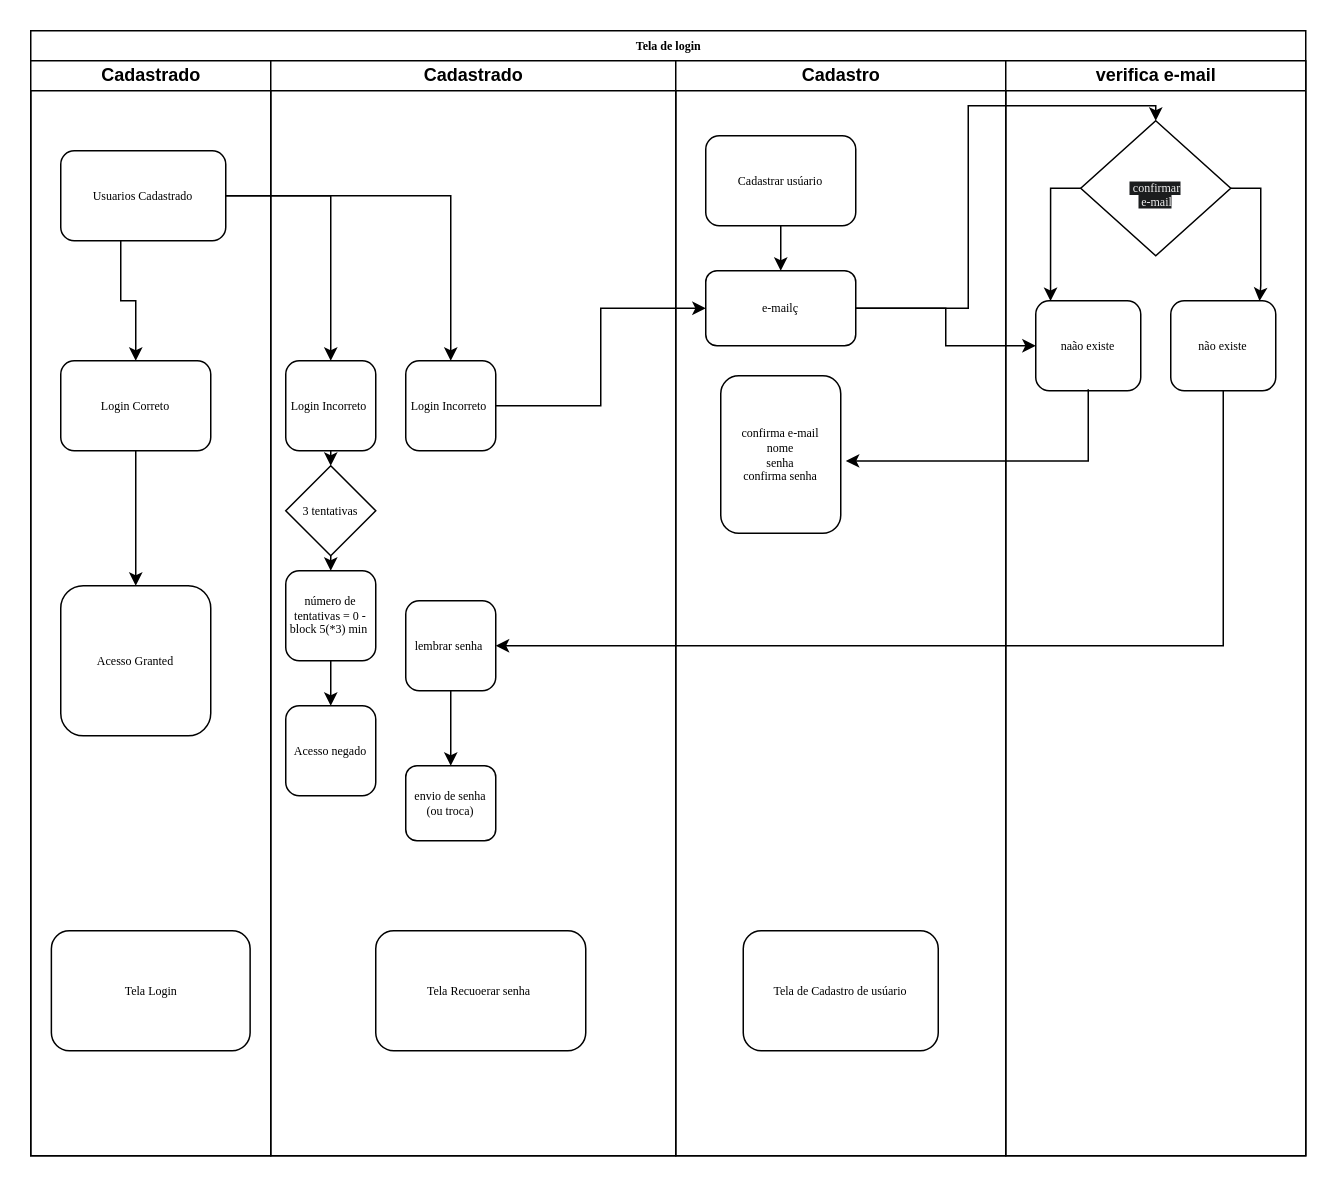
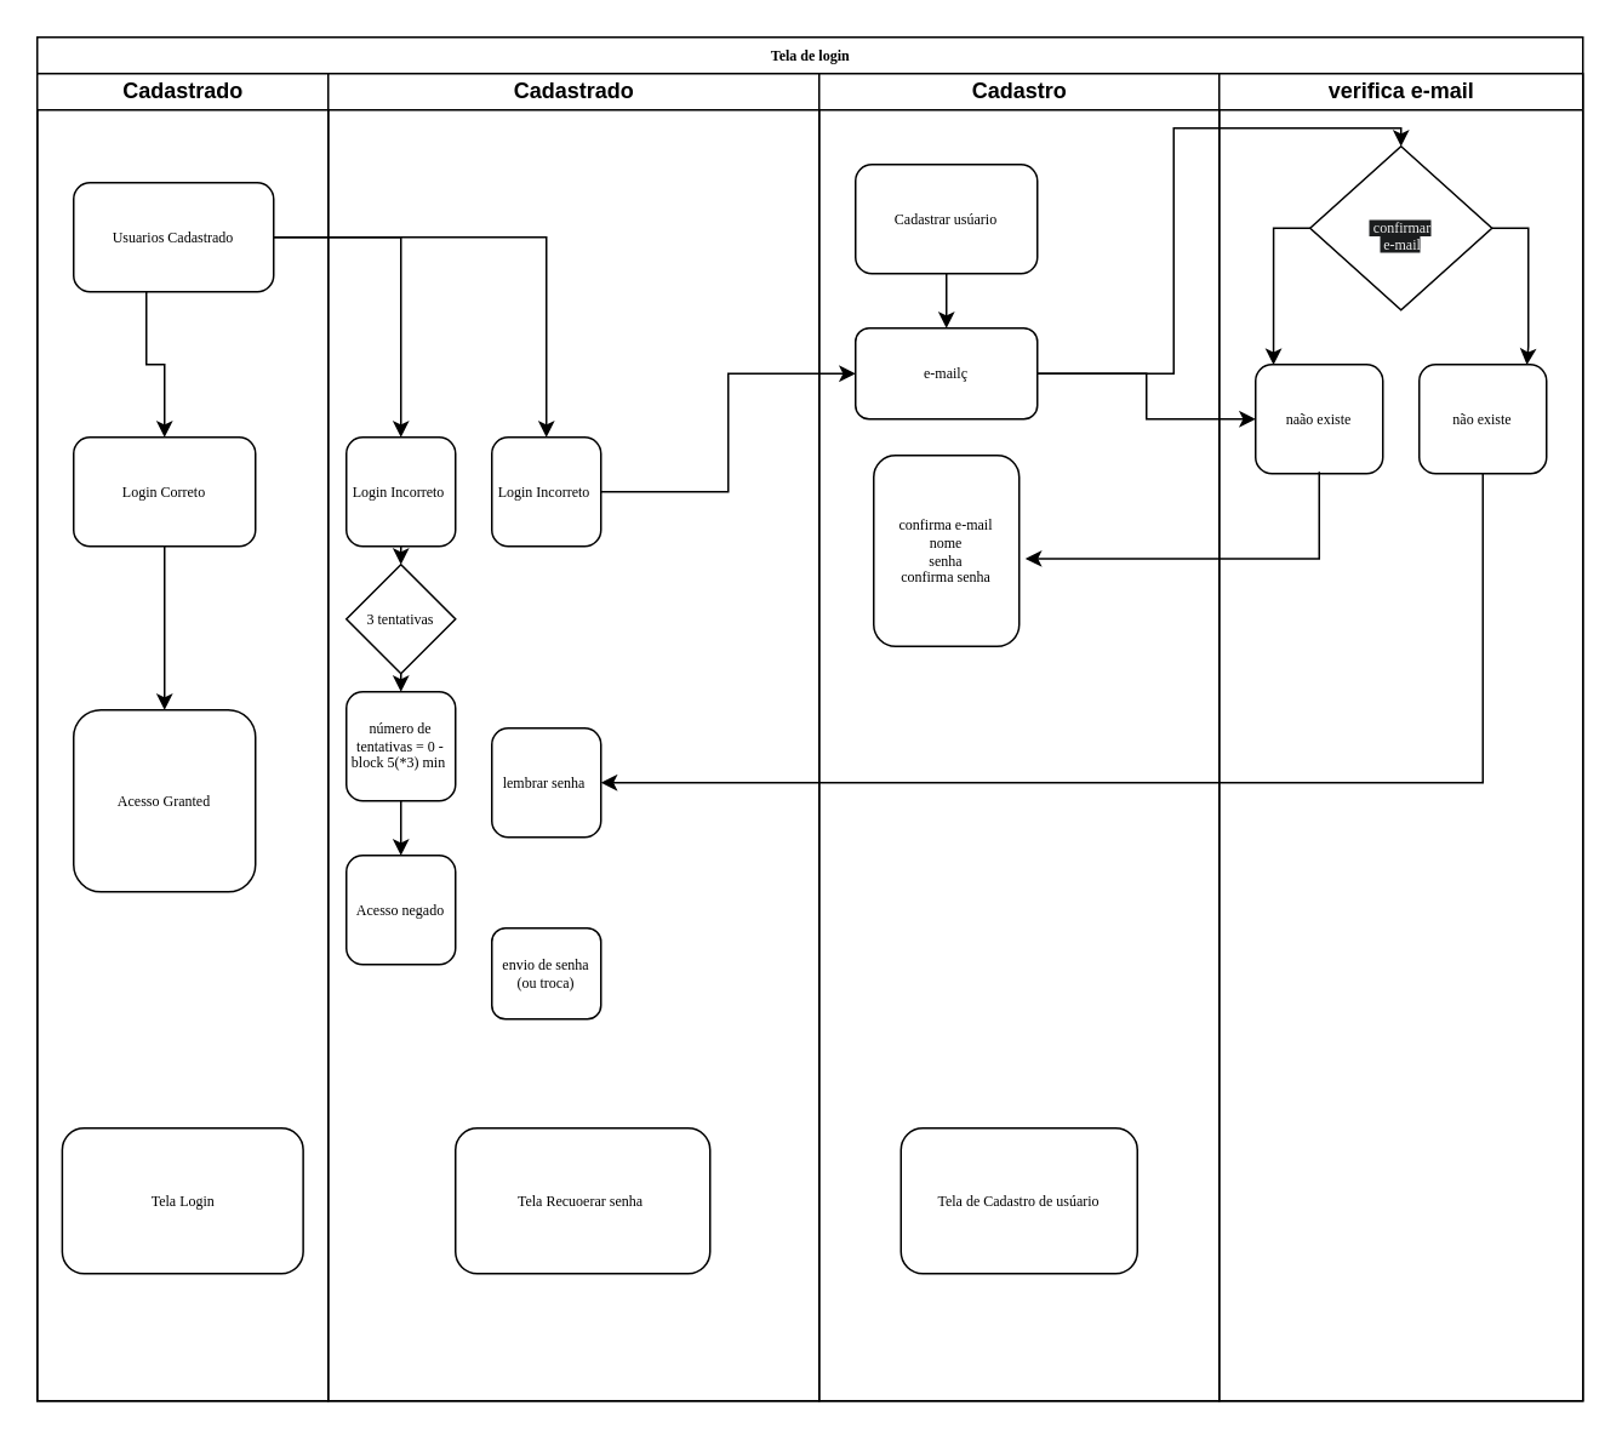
- <mxCell id="19" value="" style="edgeStyle=orthogonalEdgeStyle;rounded=0;orthogonalLoop=1;jettySize=auto;html=1;" edge="1" parent="10" source="20" target="21"><mxGeometry relative="1" as="geometry" /></mxCell>
